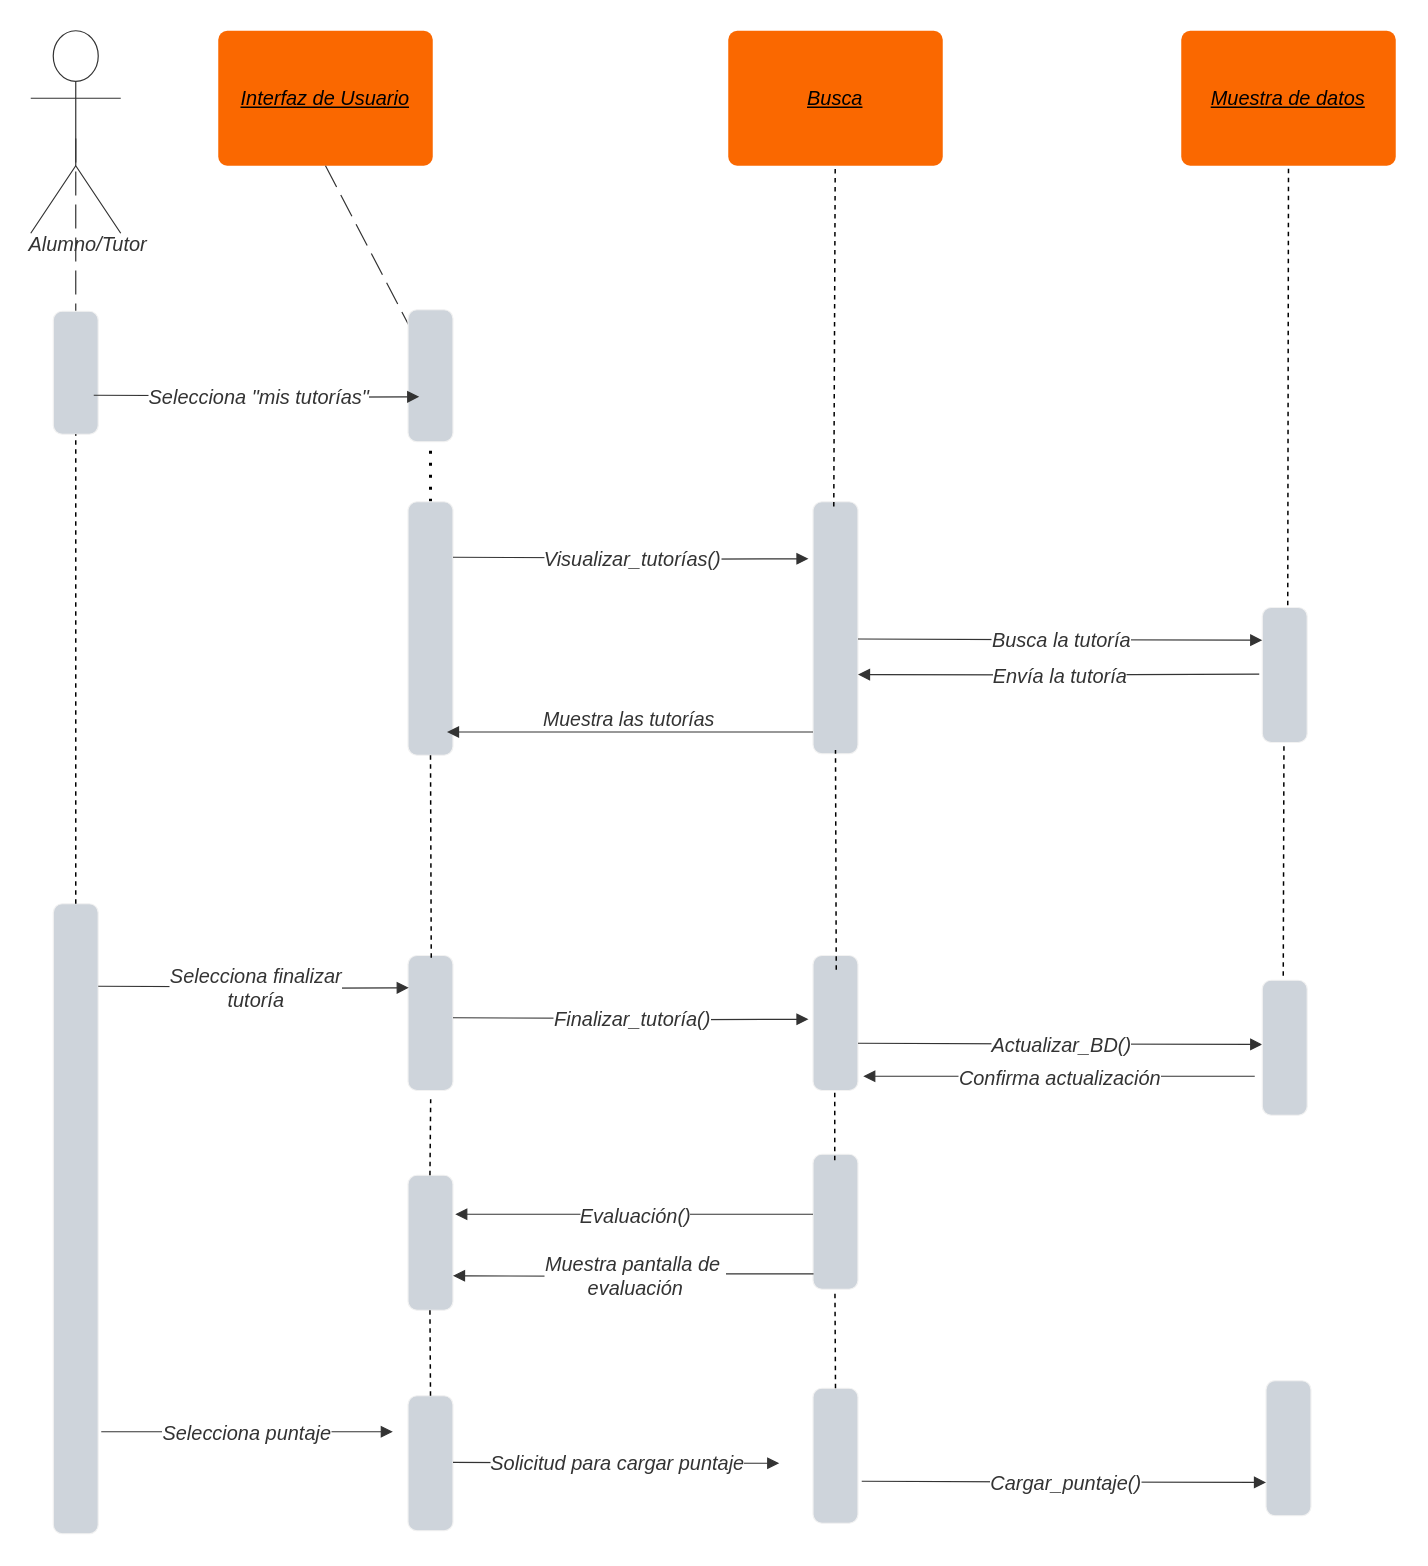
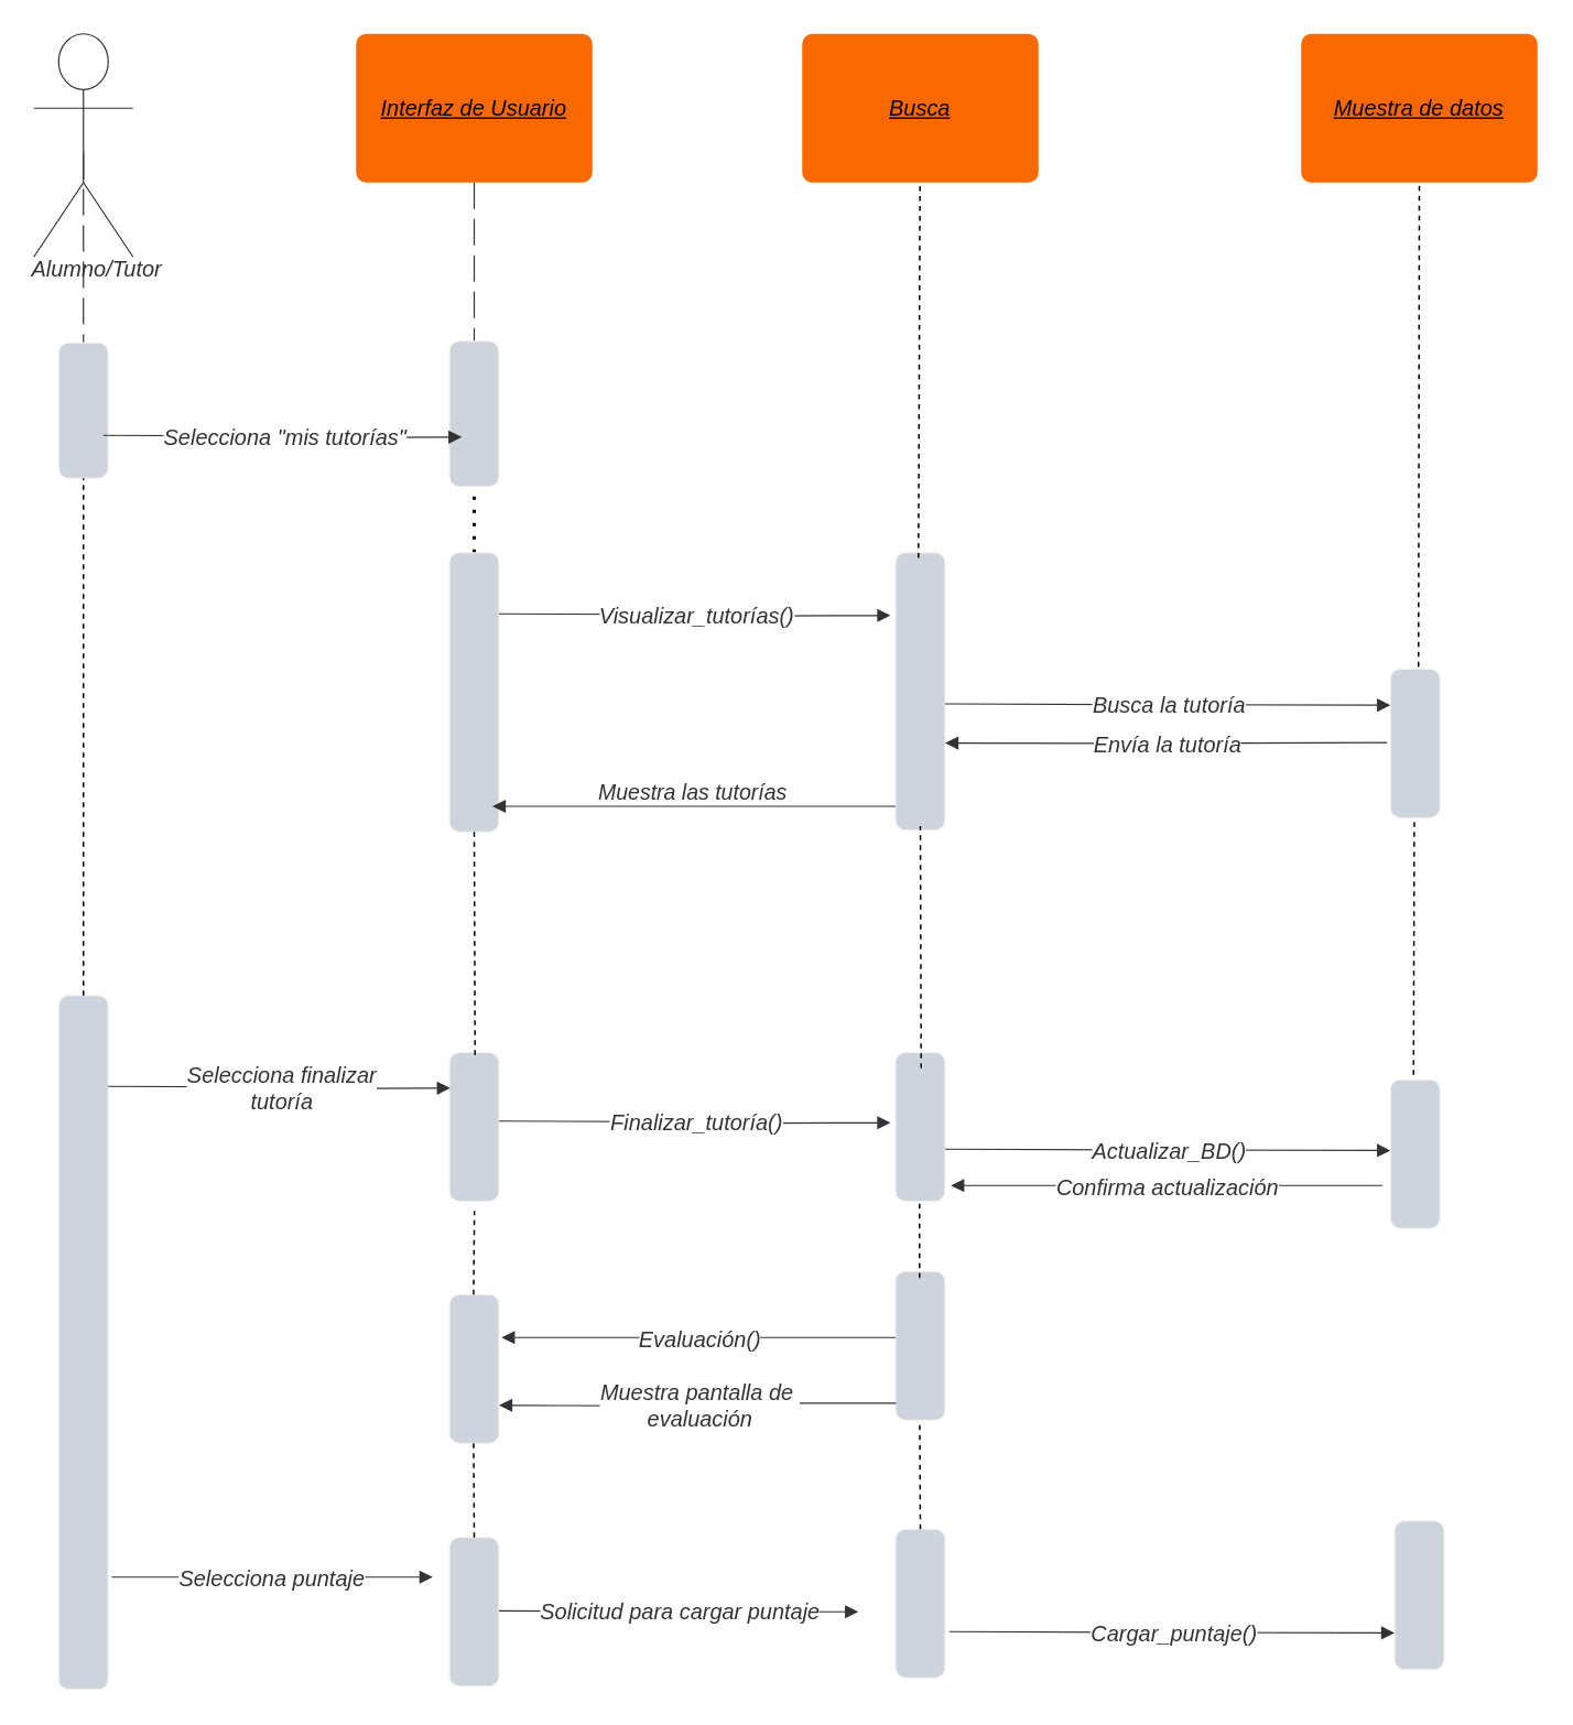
- <mxCell id="2" value="Interfaz de Usuario" style="html=1;overflow=block;blockSpacing=1;whiteSpace=wrap;fontSize=13.3;fontColor=#000000;fontStyle=6;align=center;spacing=0;strokeOpacity=0;fillOpacity=100;rounded=1;absoluteArcSize=1;arcSize=12;fillColor=#fa6800;strokeWidth=0.8;strokeColor=#C73500;" parent="1" vertex="1"><mxGeometry x="145" y="20" width="143" height="90" as="geometry" /></mxCell>
+ <mxCell id="2" value="Interfaz de Usuario" style="html=1;overflow=block;blockSpacing=1;whiteSpace=wrap;fontSize=13.3;fontColor=#000000;fontStyle=6;align=center;spacing=0;strokeOpacity=0;fillOpacity=100;rounded=1;absoluteArcSize=1;arcSize=12;fillColor=#fa6800;strokeWidth=0.8;strokeColor=#C73500;" parent="1" vertex="1"><mxGeometry x="215" y="20" width="143" height="90" as="geometry" /></mxCell>
